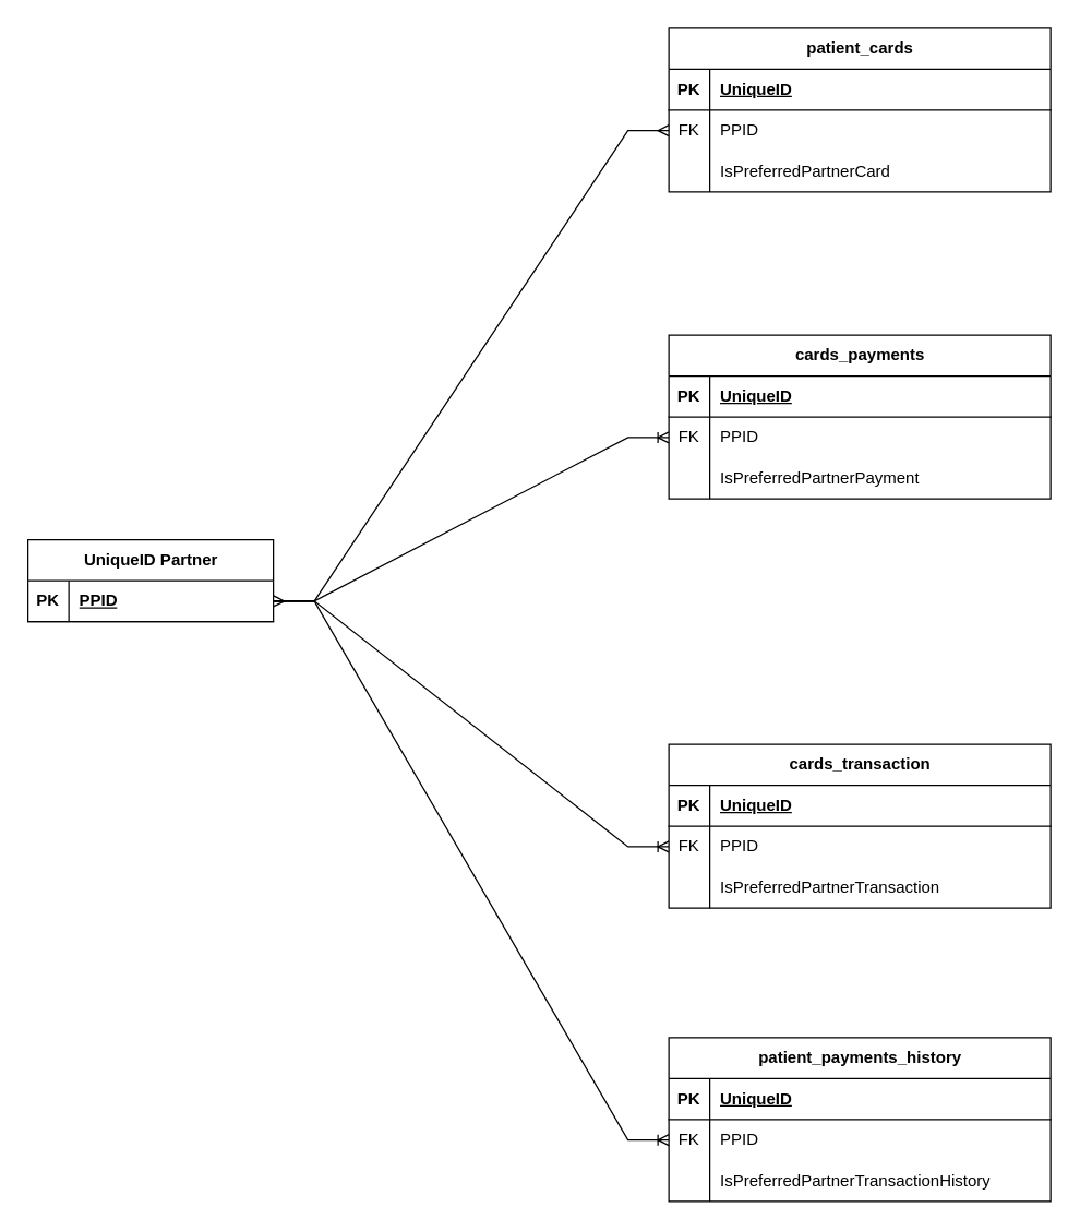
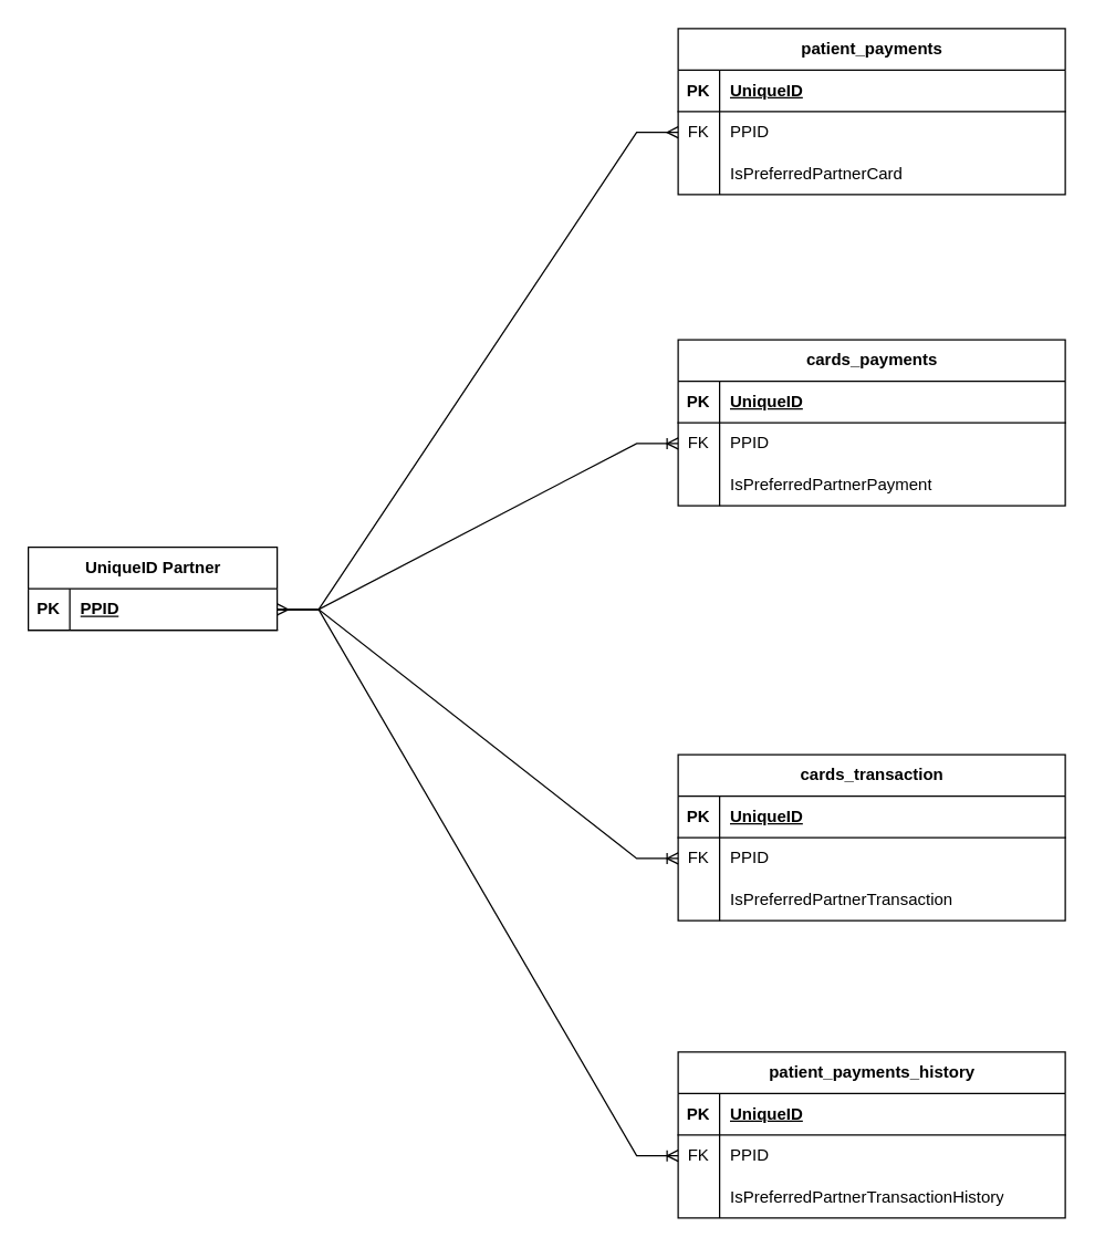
- <mxCell id="2" value="patient_cards" style="shape=table;startSize=30;container=1;collapsible=1;childLayout=tableLayout;fixedRows=1;rowLines=0;fontStyle=1;align=center;resizeLast=1;html=1;" vertex="1" parent="1"><mxGeometry x="490" y="20" width="280" height="120" as="geometry" /></mxCell>
+ <mxCell id="2" value="patient_payments" style="shape=table;startSize=30;container=1;collapsible=1;childLayout=tableLayout;fixedRows=1;rowLines=0;fontStyle=1;align=center;resizeLast=1;html=1;" vertex="1" parent="1"><mxGeometry x="490" y="20" width="280" height="120" as="geometry" /></mxCell>
